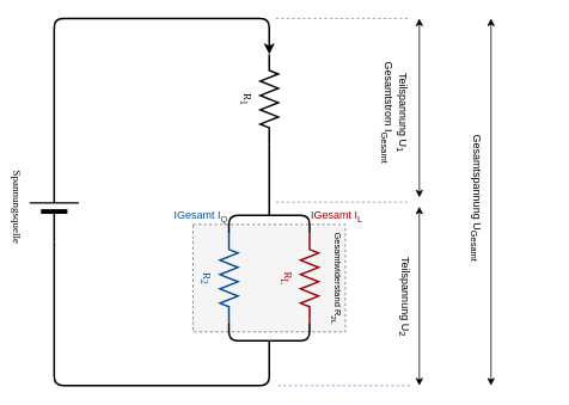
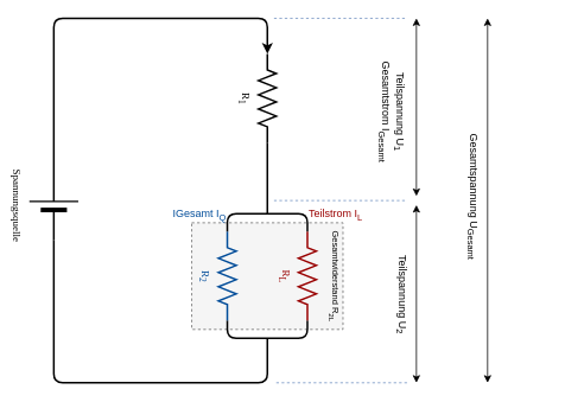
- <mxCell id="22" value="&lt;font style=&quot;font-size: 12px&quot;&gt;IGesamt I&lt;sub&gt;L&lt;/sub&gt;&lt;/font&gt;" style="text;html=1;resizable=0;points=[];autosize=1;align=left;verticalAlign=top;spacingTop=-4;fontSize=8;fontColor=#990000;" vertex="1" parent="1"><mxGeometry x="345" y="230" width="80" height="10" as="geometry" /></mxCell>
+ <mxCell id="22" value="&lt;font style=&quot;font-size: 12px&quot;&gt;Teilstrom I&lt;sub&gt;L&lt;/sub&gt;&lt;/font&gt;" style="text;html=1;resizable=0;points=[];autosize=1;align=left;verticalAlign=top;spacingTop=-4;fontSize=8;fontColor=#990000;" vertex="1" parent="1"><mxGeometry x="345" y="230" width="80" height="10" as="geometry" /></mxCell>
